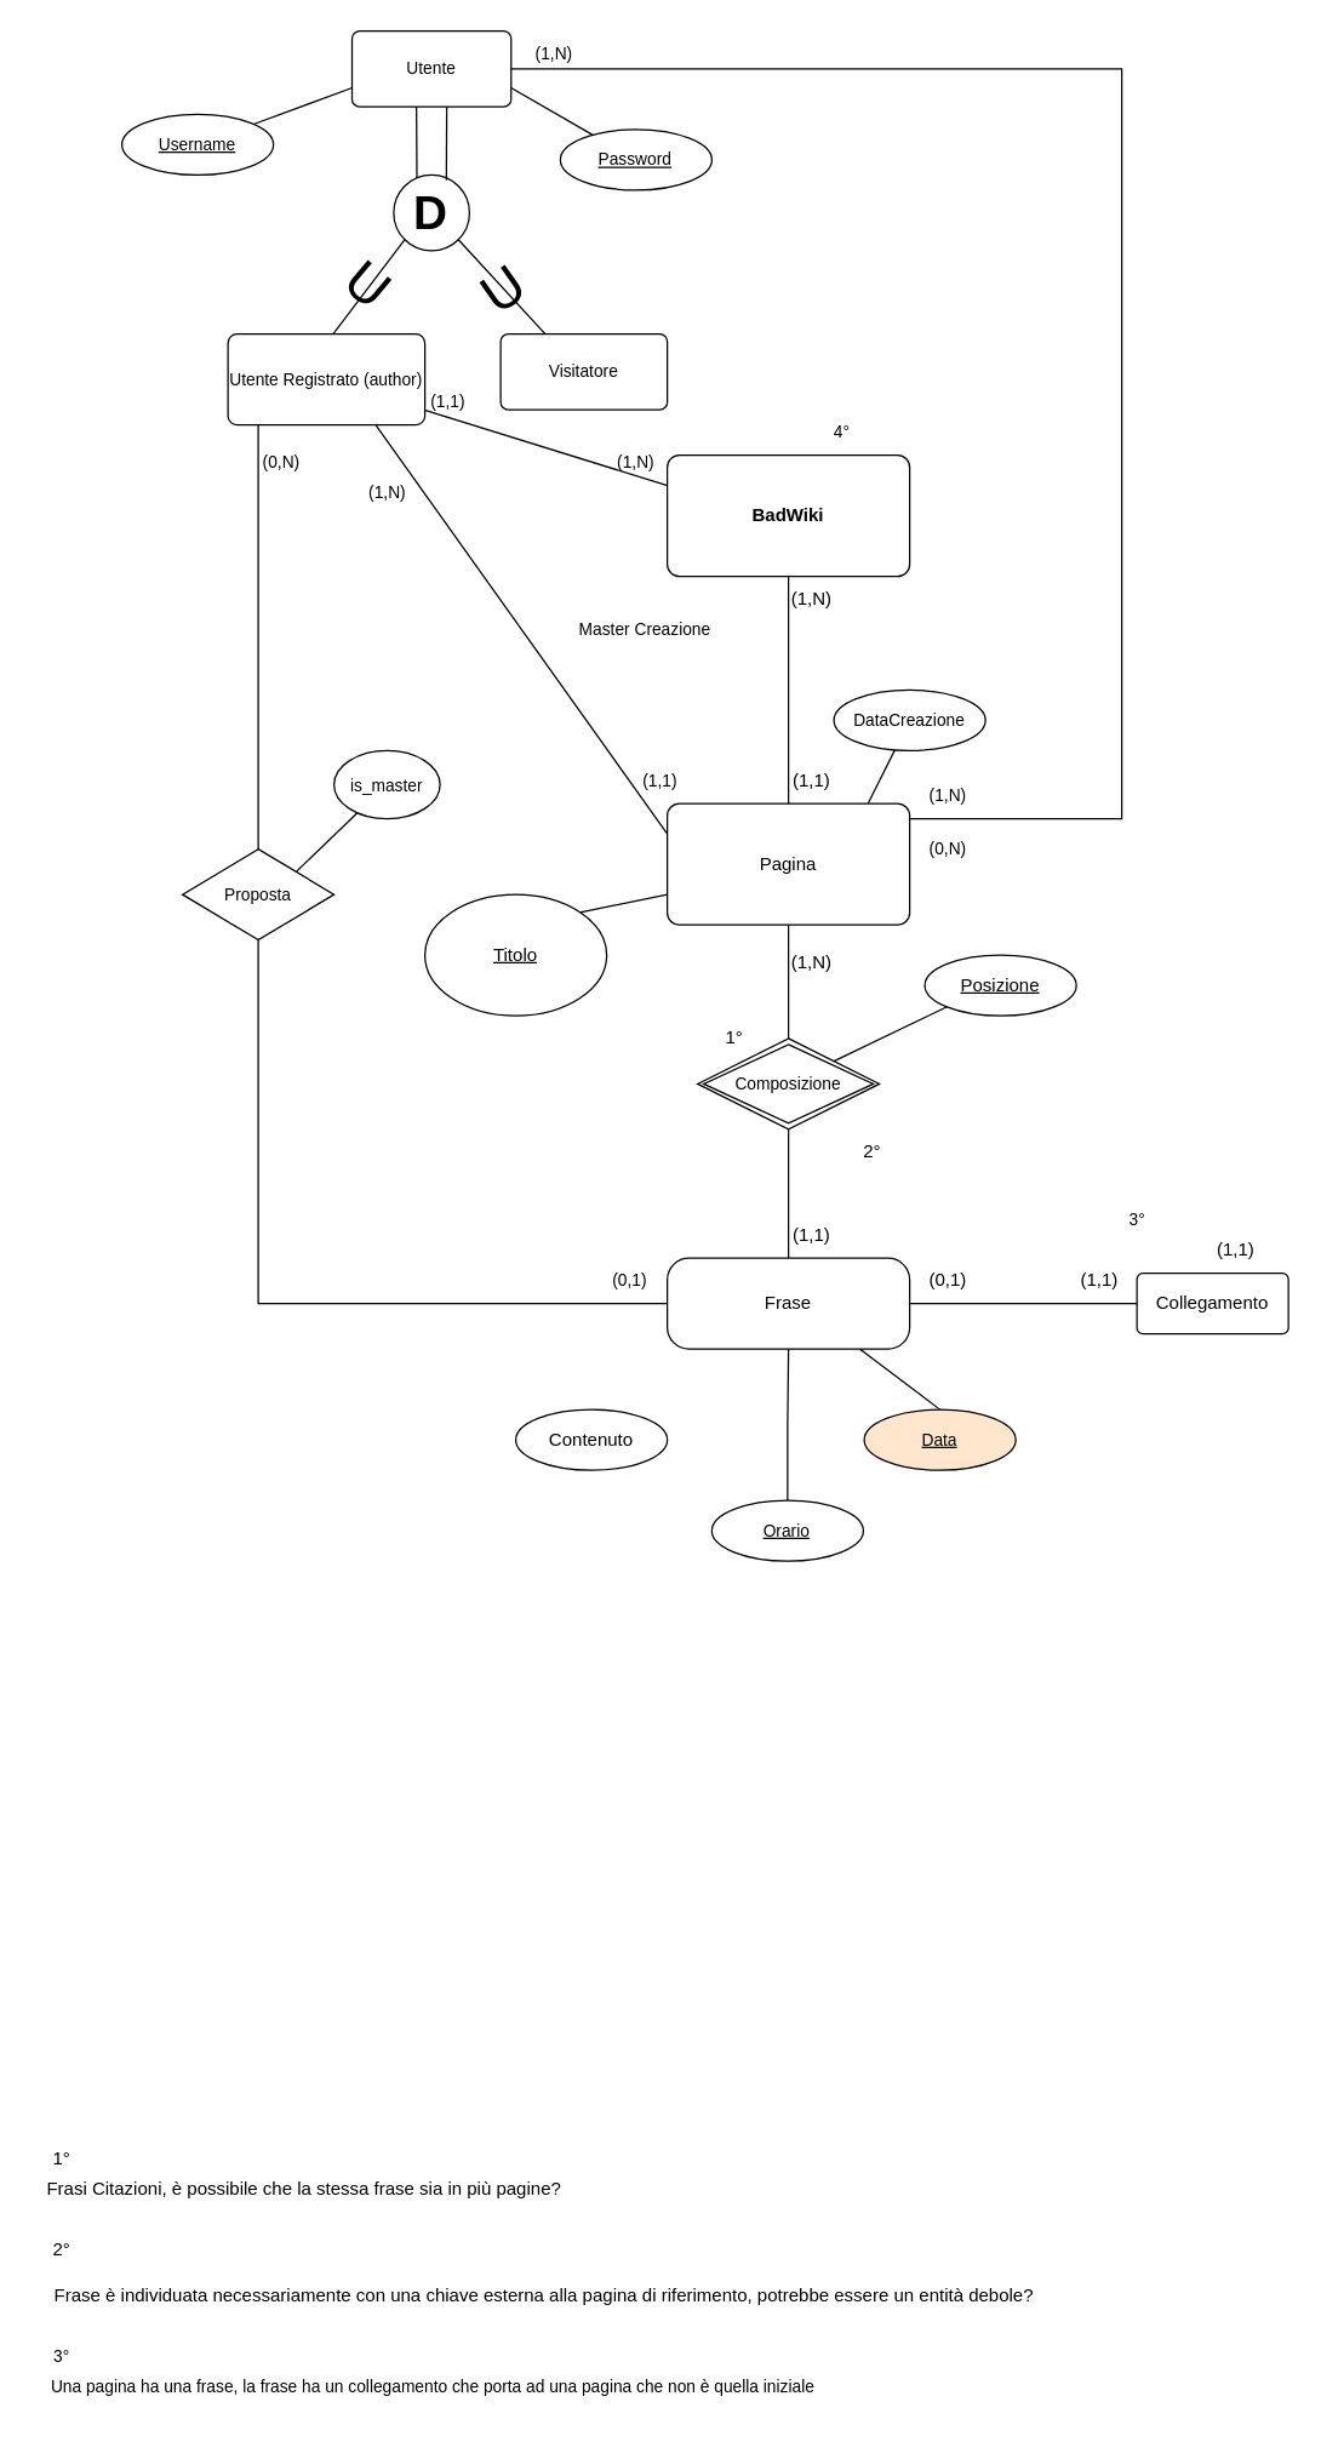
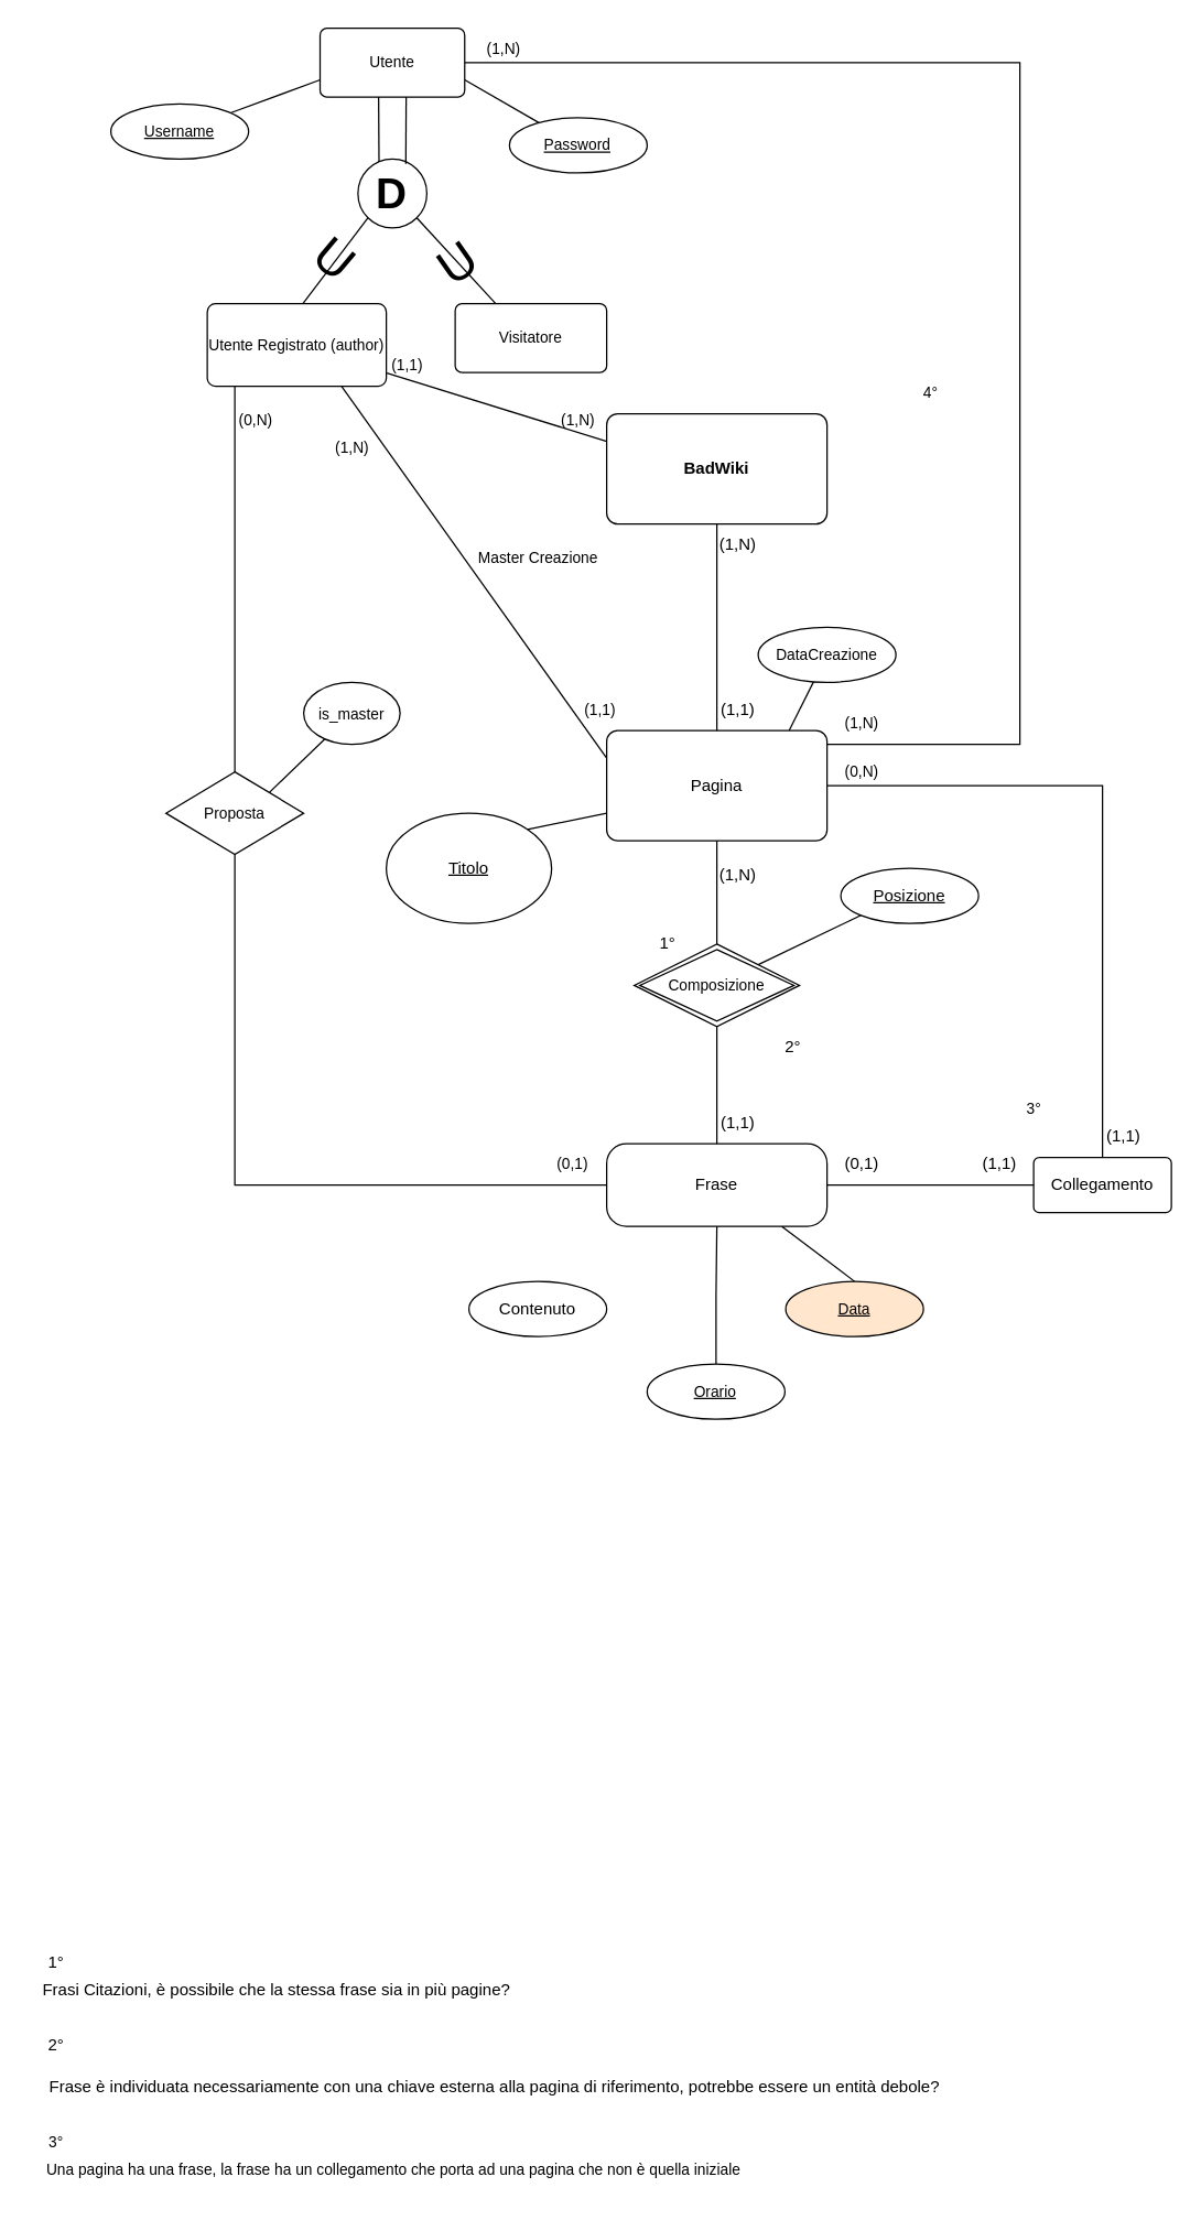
- <mxCell id="71" value="4°" style="text;html=1;align=center;verticalAlign=middle;resizable=0;points=[];autosize=1;strokeColor=none;fillColor=none;fontSize=11;fontFamily=Helvetica;fontColor=default;" vertex="1" parent="1"><mxGeometry x="540" y="270" width="30" height="30" as="geometry" /></mxCell>
+ <mxCell id="71" value="4°" style="text;html=1;align=center;verticalAlign=middle;resizable=0;points=[];autosize=1;strokeColor=none;fillColor=none;fontSize=11;fontFamily=Helvetica;fontColor=default;" vertex="1" parent="1"><mxGeometry x="660" y="270" width="30" height="30" as="geometry" /></mxCell>
- <mxCell id="41" value="Master Creazione" style="text;html=1;align=center;verticalAlign=middle;resizable=0;points=[];autosize=1;strokeColor=none;fillColor=none;fontSize=11;fontFamily=Helvetica;fontColor=default;" vertex="1" parent="1"><mxGeometry x="370" y="400" width="110" height="30" as="geometry" /></mxCell>
+ <mxCell id="41" value="Master Creazione" style="text;html=1;align=center;verticalAlign=middle;resizable=0;points=[];autosize=1;strokeColor=none;fillColor=none;fontSize=11;fontFamily=Helvetica;fontColor=default;" vertex="1" parent="1"><mxGeometry x="335" y="390" width="110" height="30" as="geometry" /></mxCell>
+ <mxCell id="21" style="edgeStyle=orthogonalEdgeStyle;rounded=0;orthogonalLoop=1;jettySize=auto;html=1;exitX=0.5;exitY=0;exitDx=0;exitDy=0;entryX=1;entryY=0.5;entryDx=0;entryDy=0;endArrow=none;endFill=0;" edge="1" parent="1" source="22" target="3"><mxGeometry relative="1" as="geometry"><mxPoint x="800.345" y="570" as="targetPoint" /></mxGeometry></mxCell>
